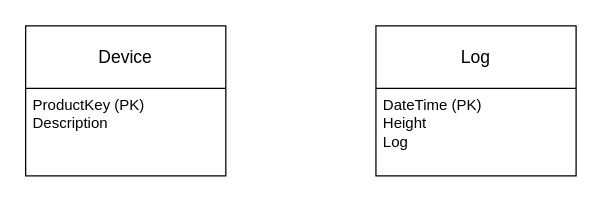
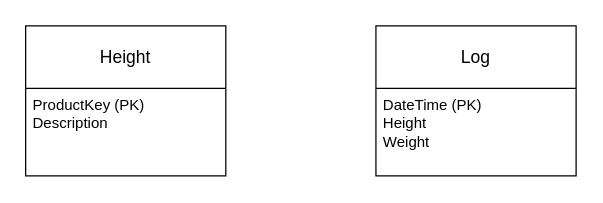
- <mxCell id="2" value="Device" style="swimlane;childLayout=stackLayout;horizontal=1;startSize=50;horizontalStack=0;rounded=0;fontSize=14;fontStyle=0;strokeWidth=1;resizeParent=0;resizeLast=1;shadow=0;dashed=0;align=center;arcSize=4;whiteSpace=wrap;html=1;" parent="1" vertex="1"><mxGeometry x="20" y="20" width="160" height="120" as="geometry" /></mxCell>
+ <mxCell id="2" value="Height" style="swimlane;childLayout=stackLayout;horizontal=1;startSize=50;horizontalStack=0;rounded=0;fontSize=14;fontStyle=0;strokeWidth=1;resizeParent=0;resizeLast=1;shadow=0;dashed=0;align=center;arcSize=4;whiteSpace=wrap;html=1;" parent="1" vertex="1"><mxGeometry x="20" y="20" width="160" height="120" as="geometry" /></mxCell>
- <mxCell id="5" value="DateTime (PK)&lt;br&gt;Height&lt;br&gt;Log" style="align=left;strokeColor=none;fillColor=none;spacingLeft=4;fontSize=12;verticalAlign=top;resizable=0;rotatable=0;part=1;html=1;" parent="4" vertex="1"><mxGeometry y="50" width="160" height="70" as="geometry" /></mxCell>
+ <mxCell id="5" value="DateTime (PK)&lt;br&gt;Height&lt;br&gt;Weight" style="align=left;strokeColor=none;fillColor=none;spacingLeft=4;fontSize=12;verticalAlign=top;resizable=0;rotatable=0;part=1;html=1;" parent="4" vertex="1"><mxGeometry y="50" width="160" height="70" as="geometry" /></mxCell>
